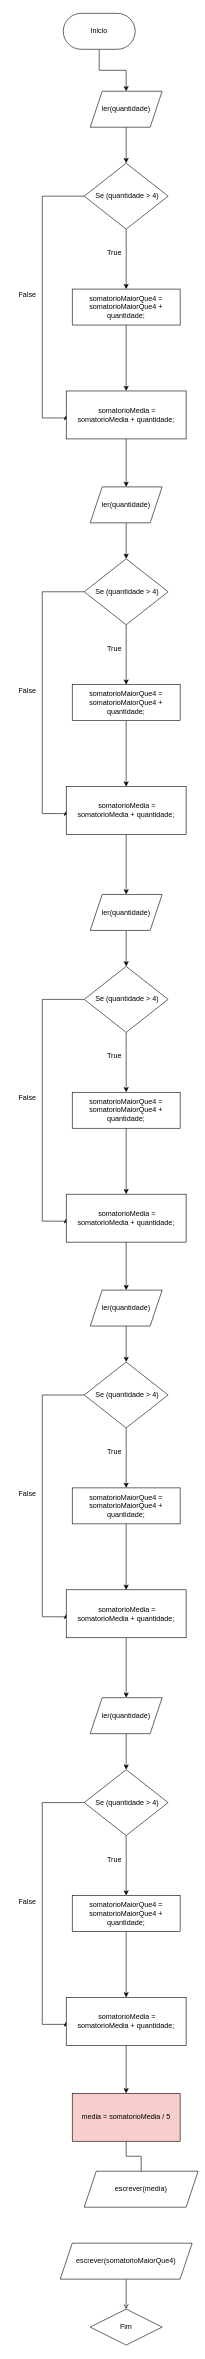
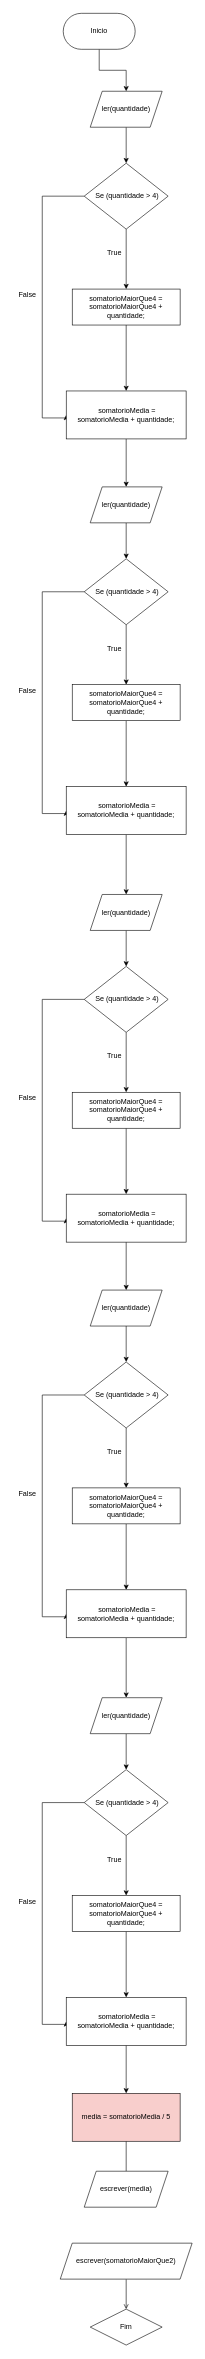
- <mxCell id="61" value="escrever(media)" style="shape=parallelogram;perimeter=parallelogramPerimeter;whiteSpace=wrap;html=1;fixedSize=1;" vertex="1" parent="1"><mxGeometry x="140" y="3620" width="190" height="60" as="geometry" /></mxCell>
+ <mxCell id="61" value="escrever(media)" style="shape=parallelogram;perimeter=parallelogramPerimeter;whiteSpace=wrap;html=1;fixedSize=1;" vertex="1" parent="1"><mxGeometry x="140" y="3620" width="140" height="60" as="geometry" /></mxCell>
- <mxCell id="63" value="escrever(somatorioMaiorQue4)" style="shape=parallelogram;perimeter=parallelogramPerimeter;whiteSpace=wrap;html=1;fixedSize=1;" vertex="1" parent="1"><mxGeometry x="100" y="3740" width="220" height="60" as="geometry" /></mxCell>
+ <mxCell id="63" value="escrever(somatorioMaiorQue2)" style="shape=parallelogram;perimeter=parallelogramPerimeter;whiteSpace=wrap;html=1;fixedSize=1;" vertex="1" parent="1"><mxGeometry x="100" y="3740" width="220" height="60" as="geometry" /></mxCell>
